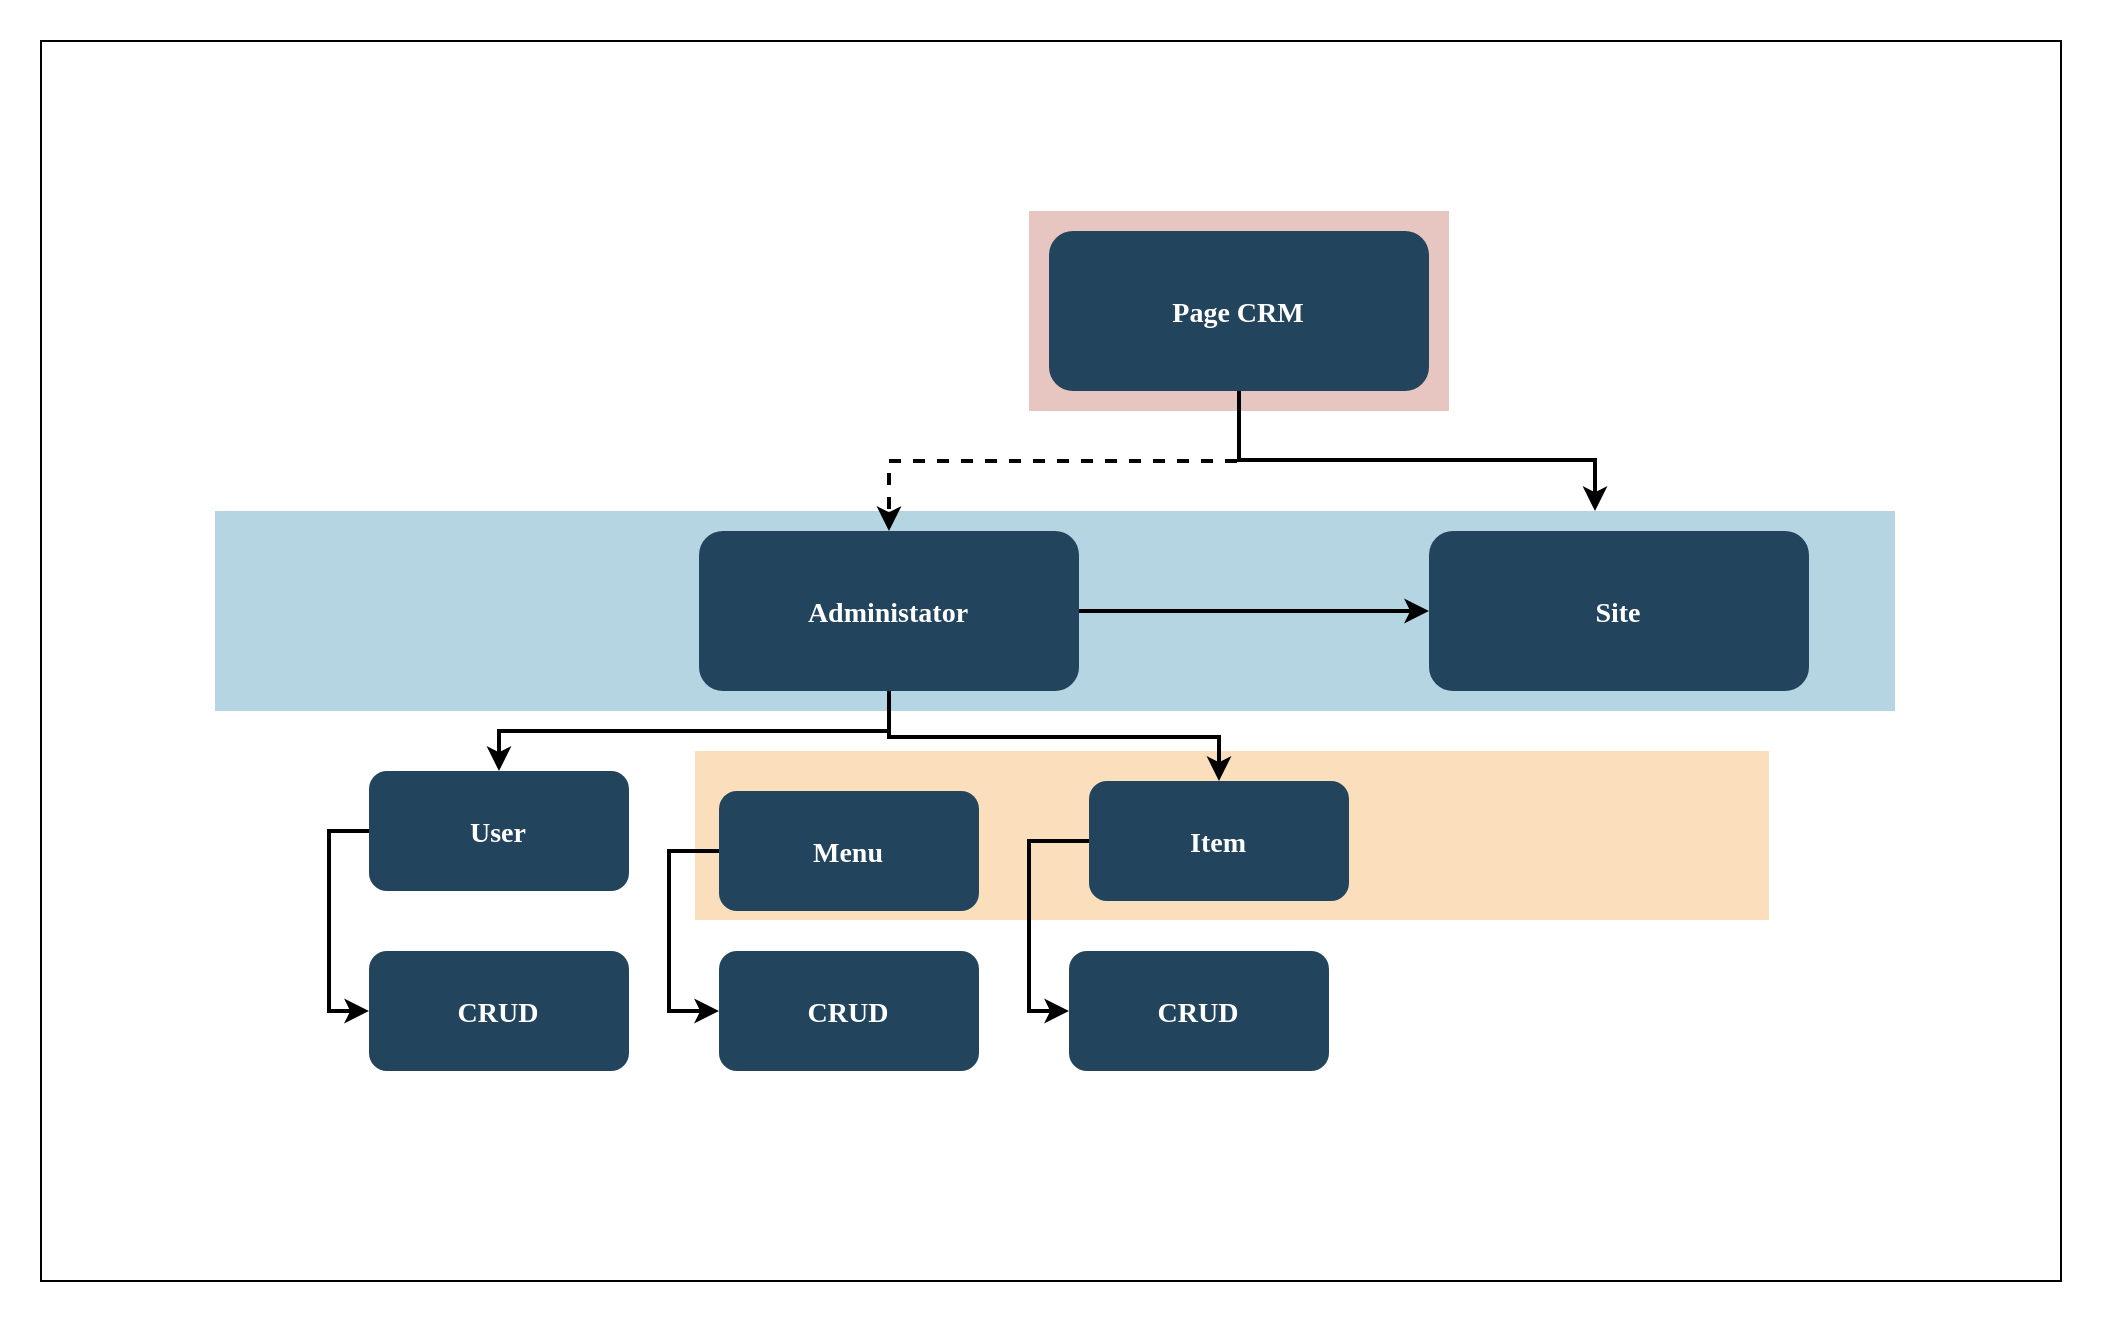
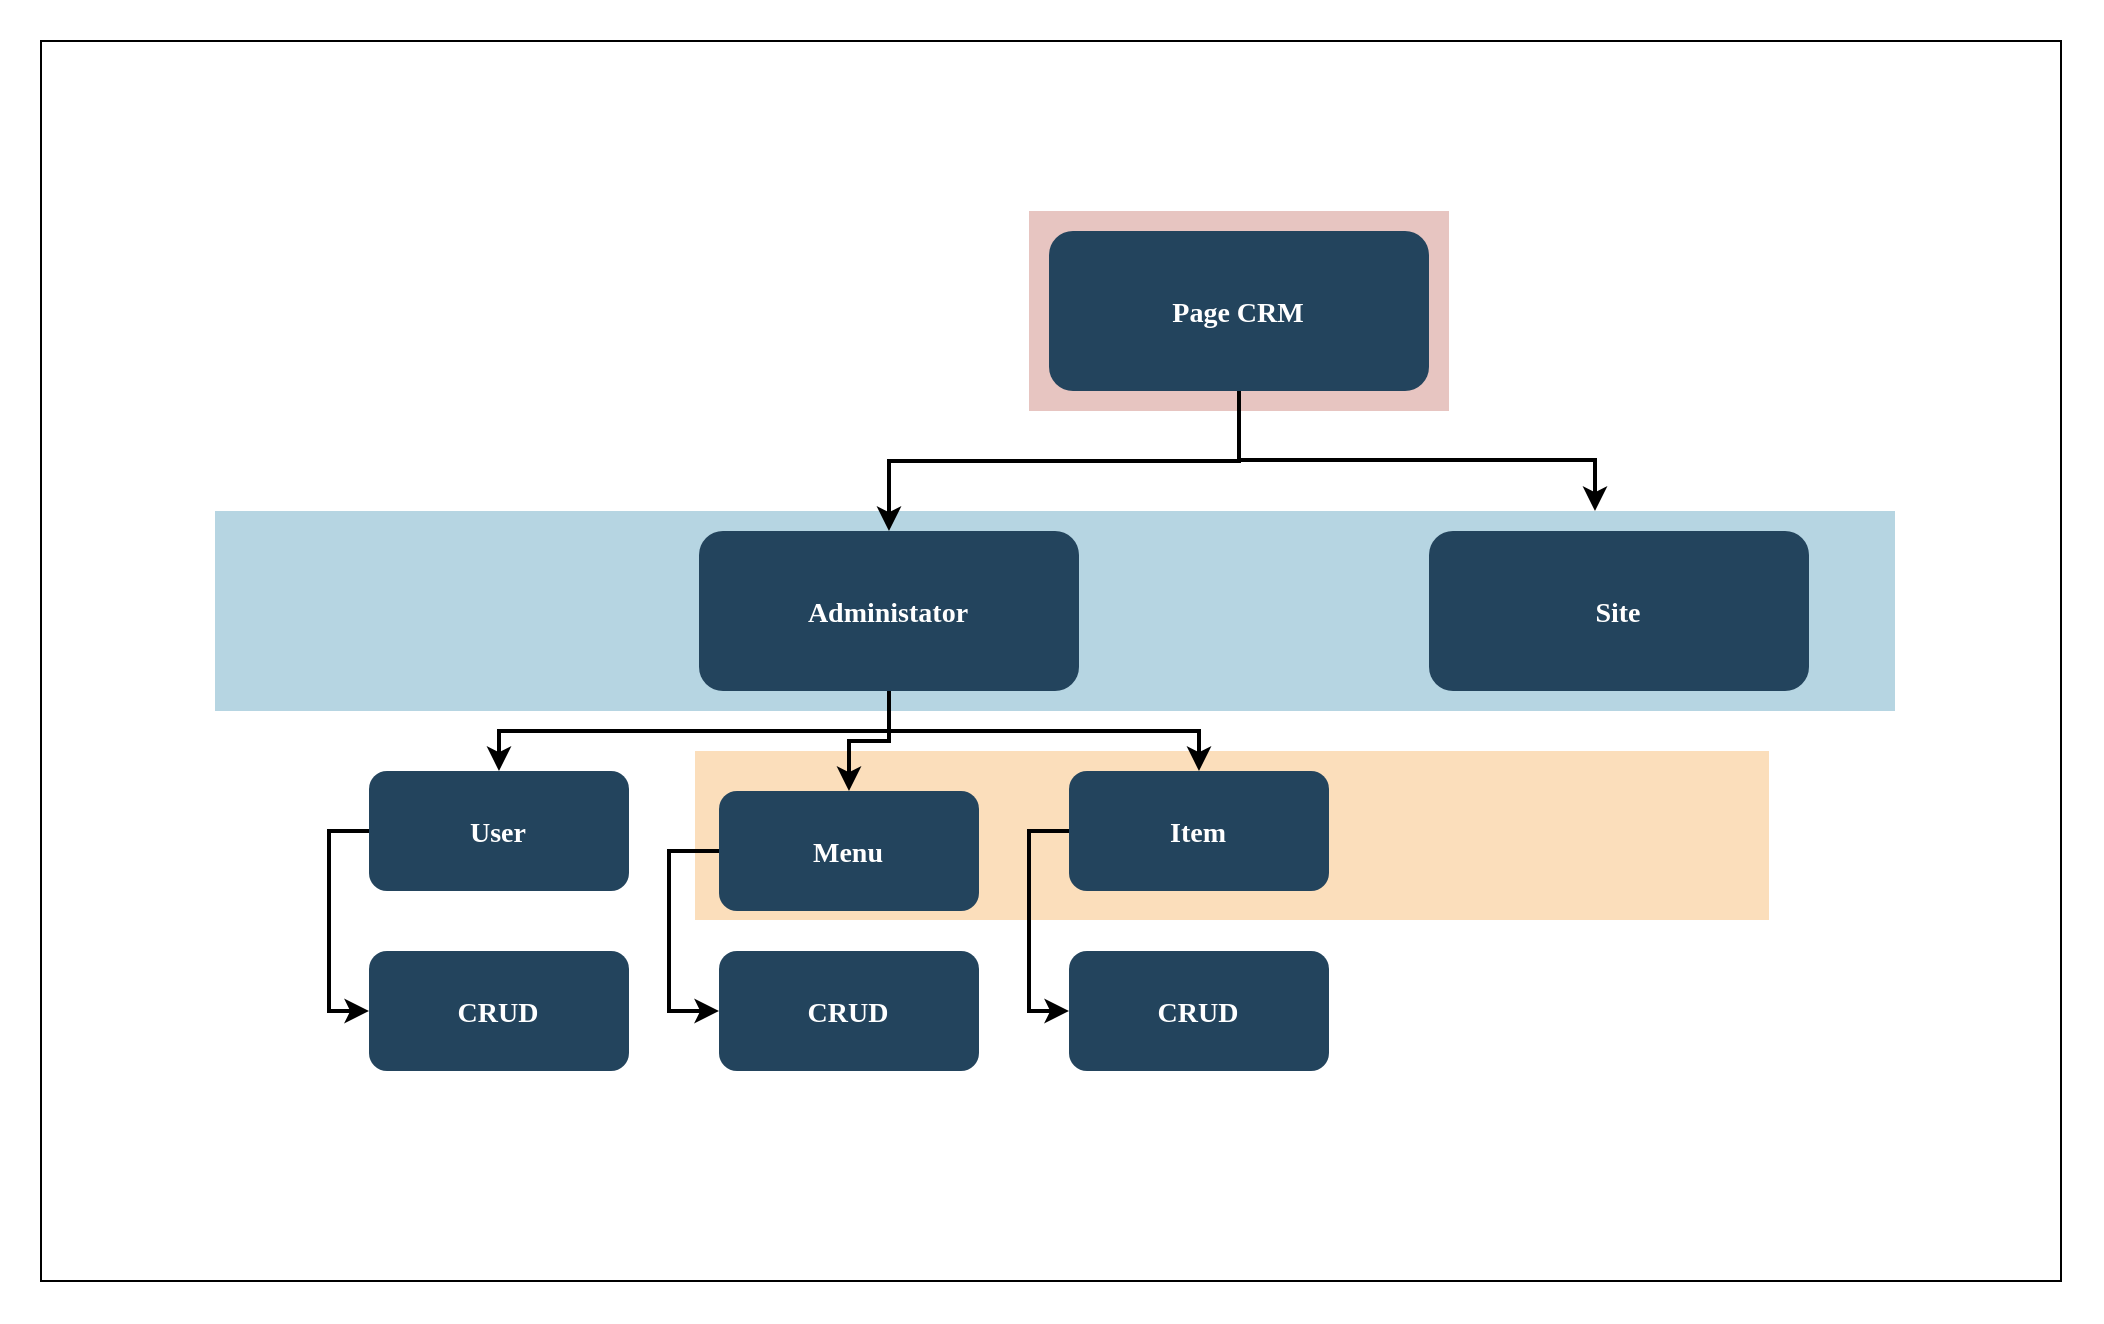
- <mxCell id="16" value="" style="edgeStyle=elbowEdgeStyle;elbow=vertical;strokeWidth=2;rounded=0;dashed=1;" parent="1" source="6" target="9" edge="1"><mxGeometry x="464" y="455" width="100" height="100" as="geometry"><mxPoint x="629" y="205" as="sourcePoint" /><mxPoint x="1234" y="275" as="targetPoint" /></mxGeometry></mxCell>
+ <mxCell id="16" value="" style="edgeStyle=elbowEdgeStyle;elbow=vertical;strokeWidth=2;rounded=0" parent="1" source="6" target="9" edge="1"><mxGeometry x="464" y="455" width="100" height="100" as="geometry"><mxPoint x="629" y="205" as="sourcePoint" /><mxPoint x="1234" y="275" as="targetPoint" /></mxGeometry></mxCell>
- <mxCell id="21" value="" style="edgeStyle=elbowEdgeStyle;elbow=vertical;strokeWidth=2;rounded=0;" parent="1" source="9" target="8" edge="1"><mxGeometry x="94" y="365" width="100" height="100" as="geometry"><mxPoint x="-256" y="165" as="sourcePoint" /><mxPoint x="-156" y="65" as="targetPoint" /></mxGeometry></mxCell>
+ <mxCell id="21" value="" style="edgeStyle=elbowEdgeStyle;elbow=vertical;strokeWidth=2;rounded=0" parent="1" source="9" target="12" edge="1"><mxGeometry x="94" y="365" width="100" height="100" as="geometry"><mxPoint x="-256" y="165" as="sourcePoint" /><mxPoint x="-156" y="65" as="targetPoint" /></mxGeometry></mxCell>
- <mxCell id="14" value="Item" style="rounded=1;fillColor=#23445D;gradientColor=none;strokeColor=none;fontColor=#FFFFFF;fontStyle=1;fontFamily=Tahoma;fontSize=14" parent="1" vertex="1"><mxGeometry x="544" y="390" width="130" height="60" as="geometry" /></mxCell>
+ <mxCell id="14" value="Item" style="rounded=1;fillColor=#23445D;gradientColor=none;strokeColor=none;fontColor=#FFFFFF;fontStyle=1;fontFamily=Tahoma;fontSize=14" parent="1" vertex="1"><mxGeometry x="534" y="385" width="130" height="60" as="geometry" /></mxCell>
